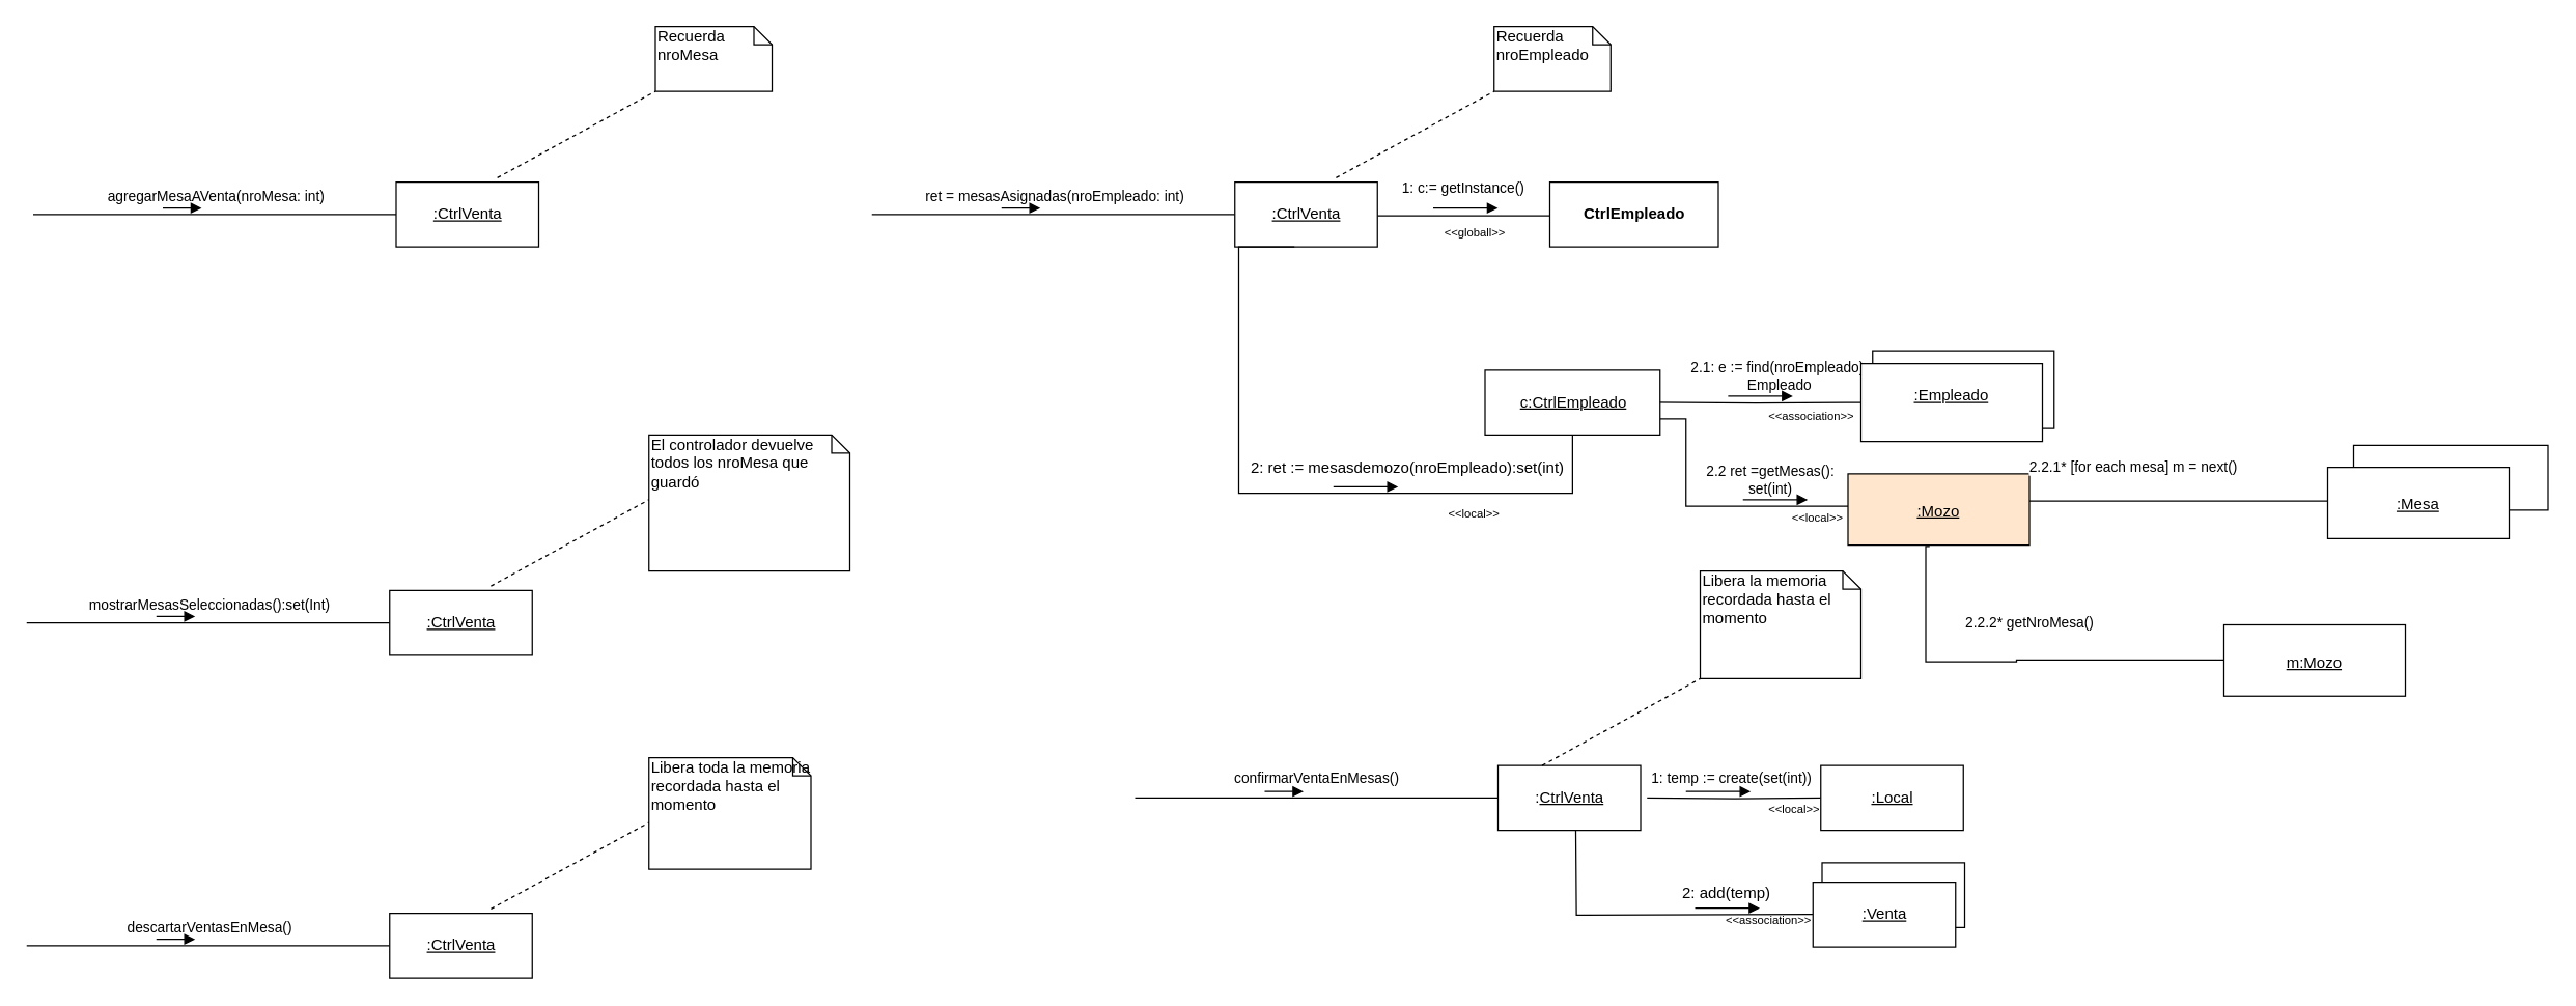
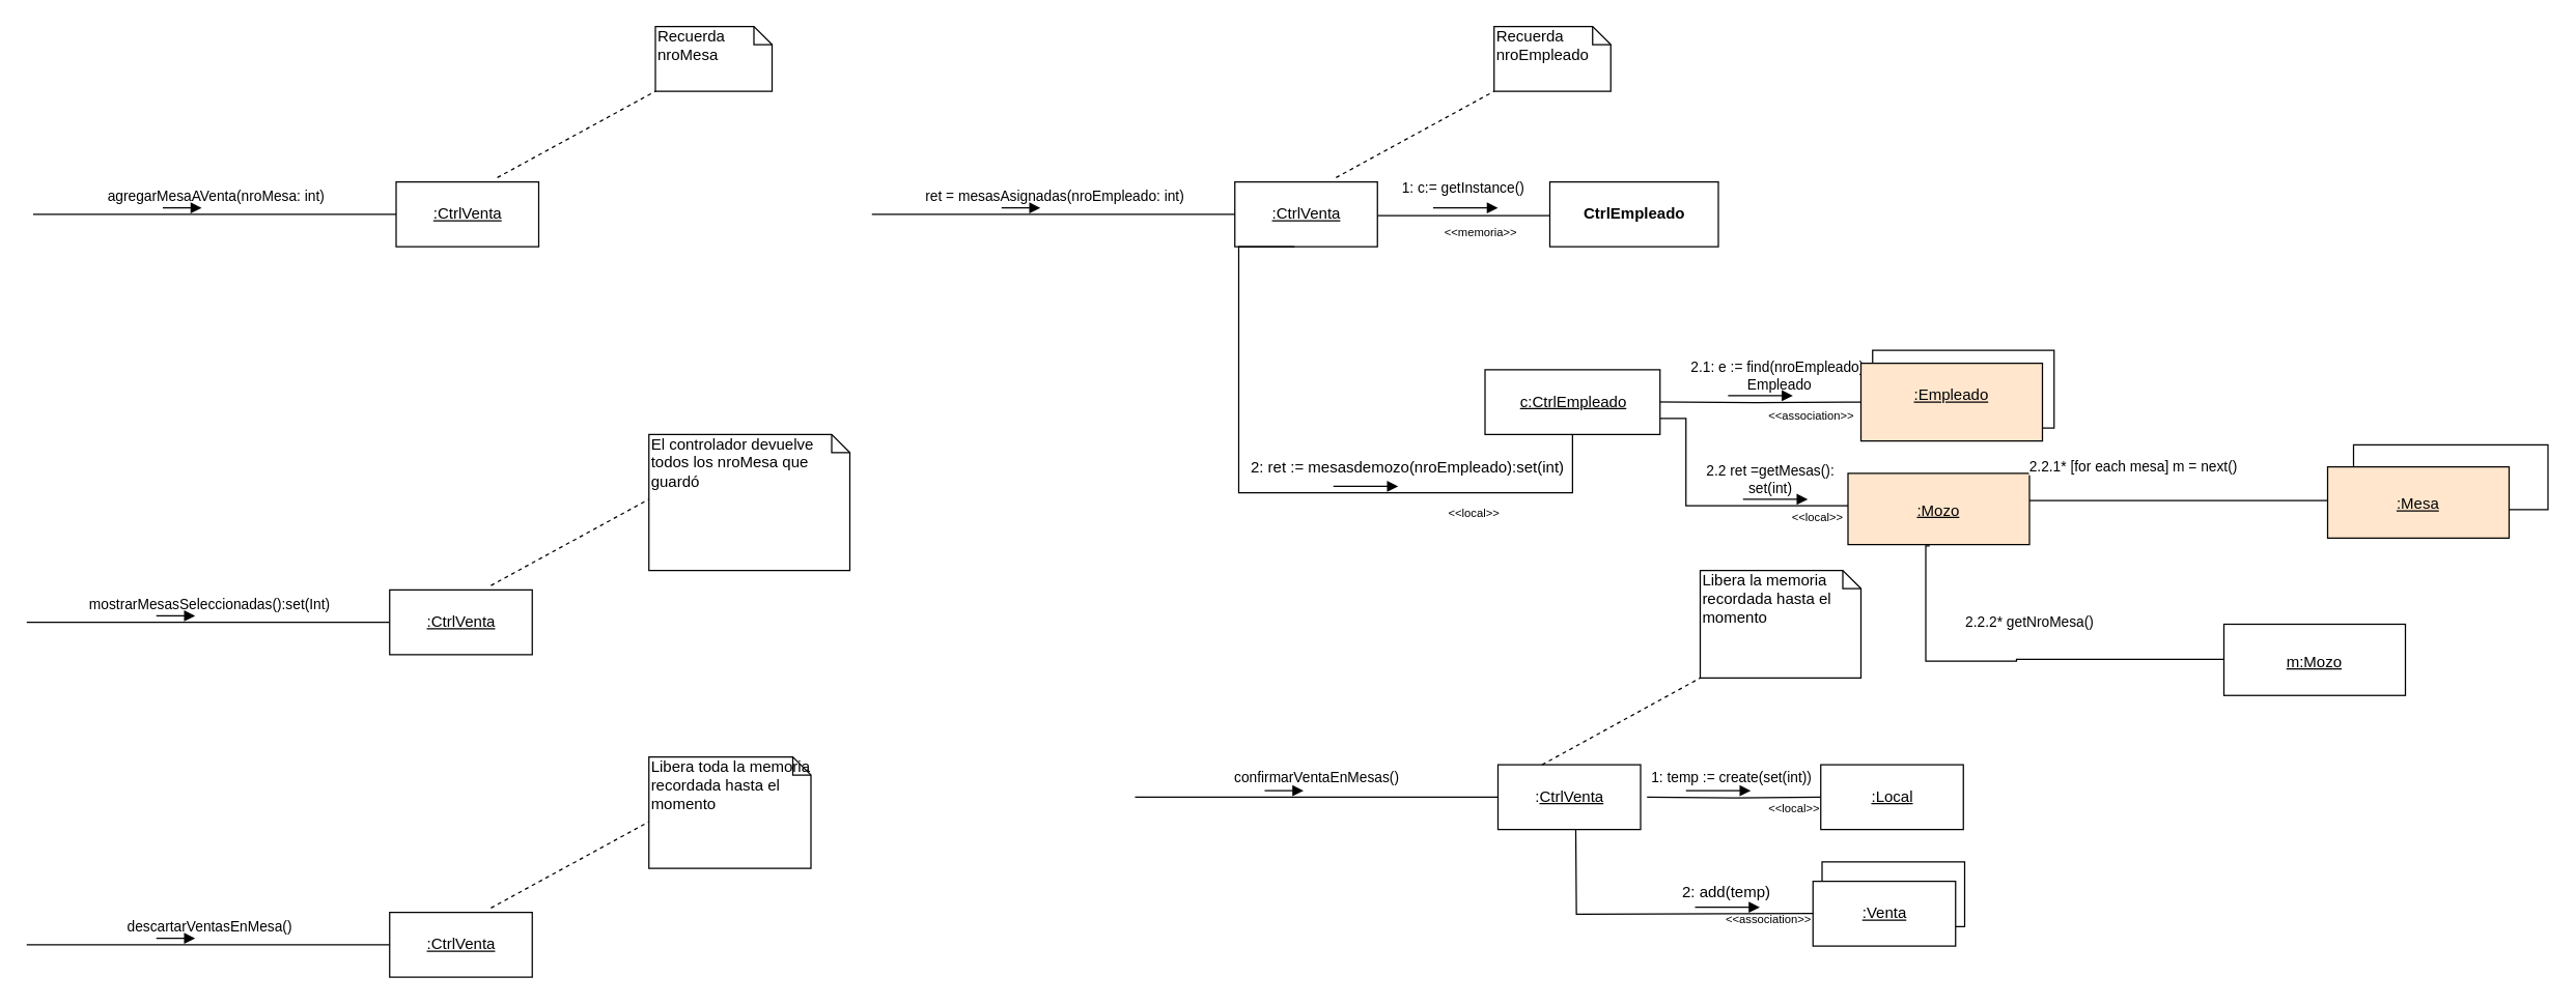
- <mxCell id="60" value="&lt;font style=&quot;font-size: 9px&quot;&gt;&amp;lt;&amp;lt;globall&amp;gt;&amp;gt;&lt;/font&gt;" style="text;html=1;resizable=0;points=[];autosize=1;align=left;verticalAlign=top;spacingTop=-4;" parent="1" vertex="1"><mxGeometry x="1112" y="167.5" width="60" height="20" as="geometry" /></mxCell>
+ <mxCell id="60" value="&lt;font style=&quot;font-size: 9px&quot;&gt;&amp;lt;&amp;lt;memoria&amp;gt;&amp;gt;&lt;/font&gt;" style="text;html=1;resizable=0;points=[];autosize=1;align=left;verticalAlign=top;spacingTop=-4;" parent="1" vertex="1"><mxGeometry x="1112" y="167.5" width="60" height="20" as="geometry" /></mxCell>
- <mxCell id="52" value="&lt;div&gt;&lt;br&gt;&lt;/div&gt;&lt;p style=&quot;margin: 0px ; margin-top: 4px ; text-align: center&quot;&gt;&lt;u&gt;:Empleado&lt;br&gt;&lt;/u&gt;&lt;/p&gt;&lt;div style=&quot;height: 2px&quot;&gt;&lt;/div&gt;" style="verticalAlign=top;align=left;overflow=fill;fontSize=12;fontFamily=Helvetica;html=1;" parent="1" vertex="1"><mxGeometry x="1435" y="280" width="140" height="60" as="geometry" /></mxCell>
+ <mxCell id="52" value="&lt;div&gt;&lt;br&gt;&lt;/div&gt;&lt;p style=&quot;margin: 0px ; margin-top: 4px ; text-align: center&quot;&gt;&lt;u&gt;:Empleado&lt;br&gt;&lt;/u&gt;&lt;/p&gt;&lt;div style=&quot;height: 2px&quot;&gt;&lt;/div&gt;" style="verticalAlign=top;align=left;overflow=fill;fontSize=12;fontFamily=Helvetica;html=1;fillColor=#ffe6cc;" parent="1" vertex="1"><mxGeometry x="1435" y="280" width="140" height="60" as="geometry" /></mxCell>
- <mxCell id="62" value="&lt;p style=&quot;margin: 0px ; margin-top: 4px ; text-align: center&quot;&gt;&lt;u&gt;&lt;br&gt;&lt;/u&gt;&lt;/p&gt;&lt;p style=&quot;margin: 0px ; margin-top: 4px ; text-align: center&quot;&gt;&lt;u&gt;:Mesa&lt;/u&gt;&lt;/p&gt;&lt;div style=&quot;height: 2px&quot;&gt;&lt;/div&gt;" style="verticalAlign=top;align=left;overflow=fill;fontSize=12;fontFamily=Helvetica;html=1;" vertex="1" parent="1"><mxGeometry x="1795" y="360" width="140" height="55" as="geometry" /></mxCell>
+ <mxCell id="62" value="&lt;p style=&quot;margin: 0px ; margin-top: 4px ; text-align: center&quot;&gt;&lt;u&gt;&lt;br&gt;&lt;/u&gt;&lt;/p&gt;&lt;p style=&quot;margin: 0px ; margin-top: 4px ; text-align: center&quot;&gt;&lt;u&gt;:Mesa&lt;/u&gt;&lt;/p&gt;&lt;div style=&quot;height: 2px&quot;&gt;&lt;/div&gt;" style="verticalAlign=top;align=left;overflow=fill;fontSize=12;fontFamily=Helvetica;html=1;fillColor=#ffe6cc;" vertex="1" parent="1"><mxGeometry x="1795" y="360" width="140" height="55" as="geometry" /></mxCell>
